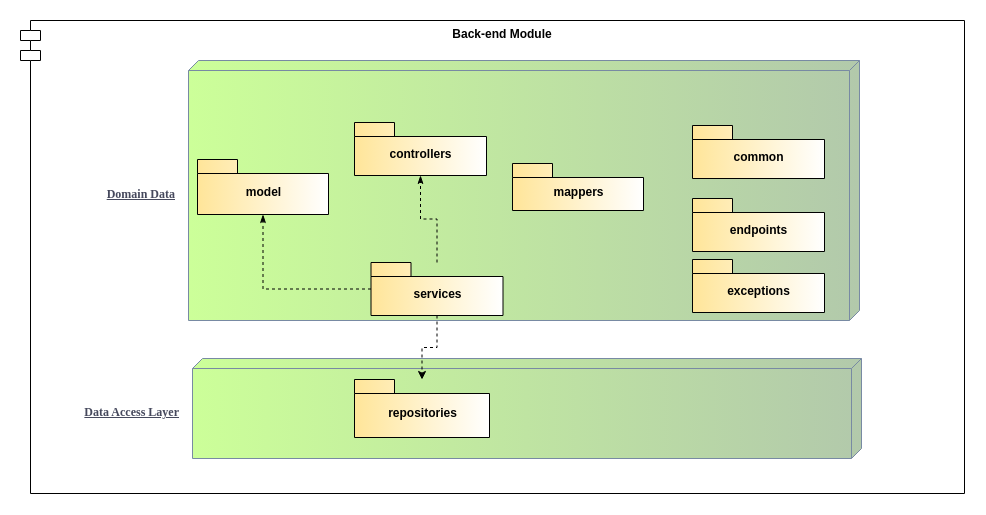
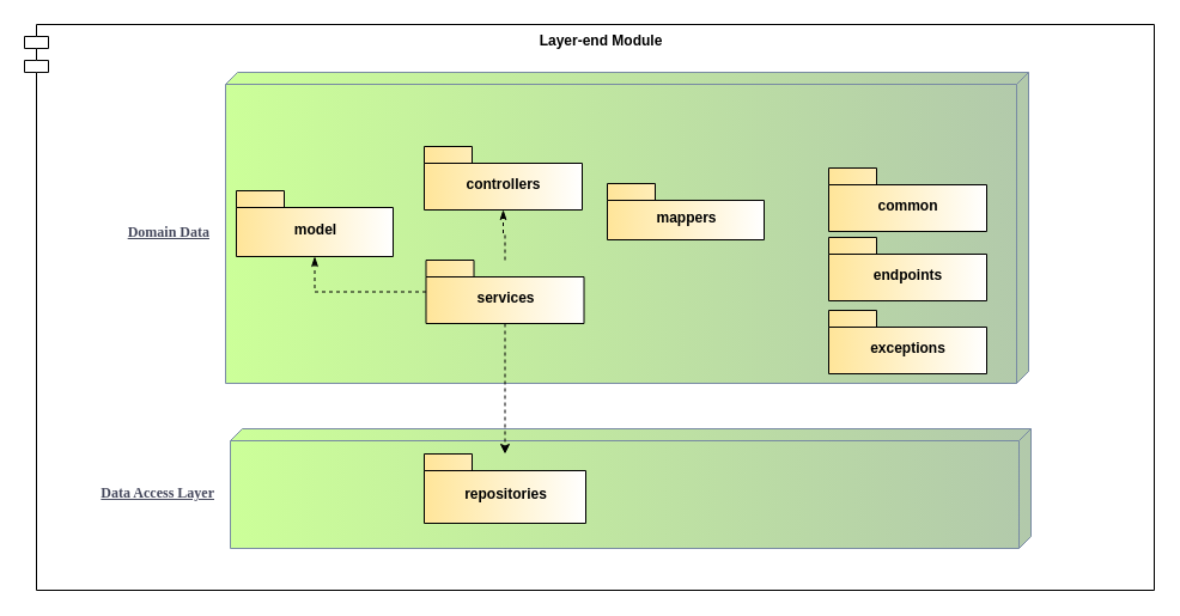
- <mxCell id="2" value="Back-end Module" style="shape=module;align=left;spacingLeft=20;align=center;verticalAlign=top;rounded=1;fontStyle=1;" parent="1" vertex="1"><mxGeometry x="20" y="20" width="944" height="473" as="geometry" /></mxCell>
+ <mxCell id="2" value="Layer-end Module" style="shape=module;align=left;spacingLeft=20;align=center;verticalAlign=top;rounded=1;fontStyle=1;" parent="1" vertex="1"><mxGeometry x="20" y="20" width="944" height="473" as="geometry" /></mxCell>
- <mxCell id="13" value="common" style="shape=folder;fontStyle=1;spacingTop=10;tabWidth=40;tabHeight=14;tabPosition=left;html=1;gradientColor=#FFE599;gradientDirection=west;" vertex="1" parent="1"><mxGeometry x="692" y="125" width="132" height="53" as="geometry" /></mxCell>
+ <mxCell id="13" value="common" style="shape=folder;fontStyle=1;spacingTop=10;tabWidth=40;tabHeight=14;tabPosition=left;html=1;gradientColor=#FFE599;gradientDirection=west;" vertex="1" parent="1"><mxGeometry x="692" y="140" width="132" height="53" as="geometry" /></mxCell>
- <mxCell id="11" value="mappers" style="shape=folder;fontStyle=1;spacingTop=10;tabWidth=40;tabHeight=14;tabPosition=left;html=1;gradientColor=#FFE599;gradientDirection=west;" parent="1" vertex="1"><mxGeometry x="512" y="163" width="131" height="47" as="geometry" /></mxCell>
+ <mxCell id="11" value="mappers" style="shape=folder;fontStyle=1;spacingTop=10;tabWidth=40;tabHeight=14;tabPosition=left;html=1;gradientColor=#FFE599;gradientDirection=west;" parent="1" vertex="1"><mxGeometry x="507" y="153" width="131" height="47" as="geometry" /></mxCell>
- <mxCell id="9" value="services" style="shape=folder;fontStyle=1;spacingTop=10;tabWidth=40;tabHeight=14;tabPosition=left;html=1;gradientColor=#FFE599;gradientDirection=west;" parent="1" vertex="1"><mxGeometry x="370.5" y="262" width="132" height="53" as="geometry" /></mxCell>
+ <mxCell id="9" value="services" style="shape=folder;fontStyle=1;spacingTop=10;tabWidth=40;tabHeight=14;tabPosition=left;html=1;gradientColor=#FFE599;gradientDirection=west;" parent="1" vertex="1"><mxGeometry x="355.5" y="217" width="132" height="53" as="geometry" /></mxCell>
